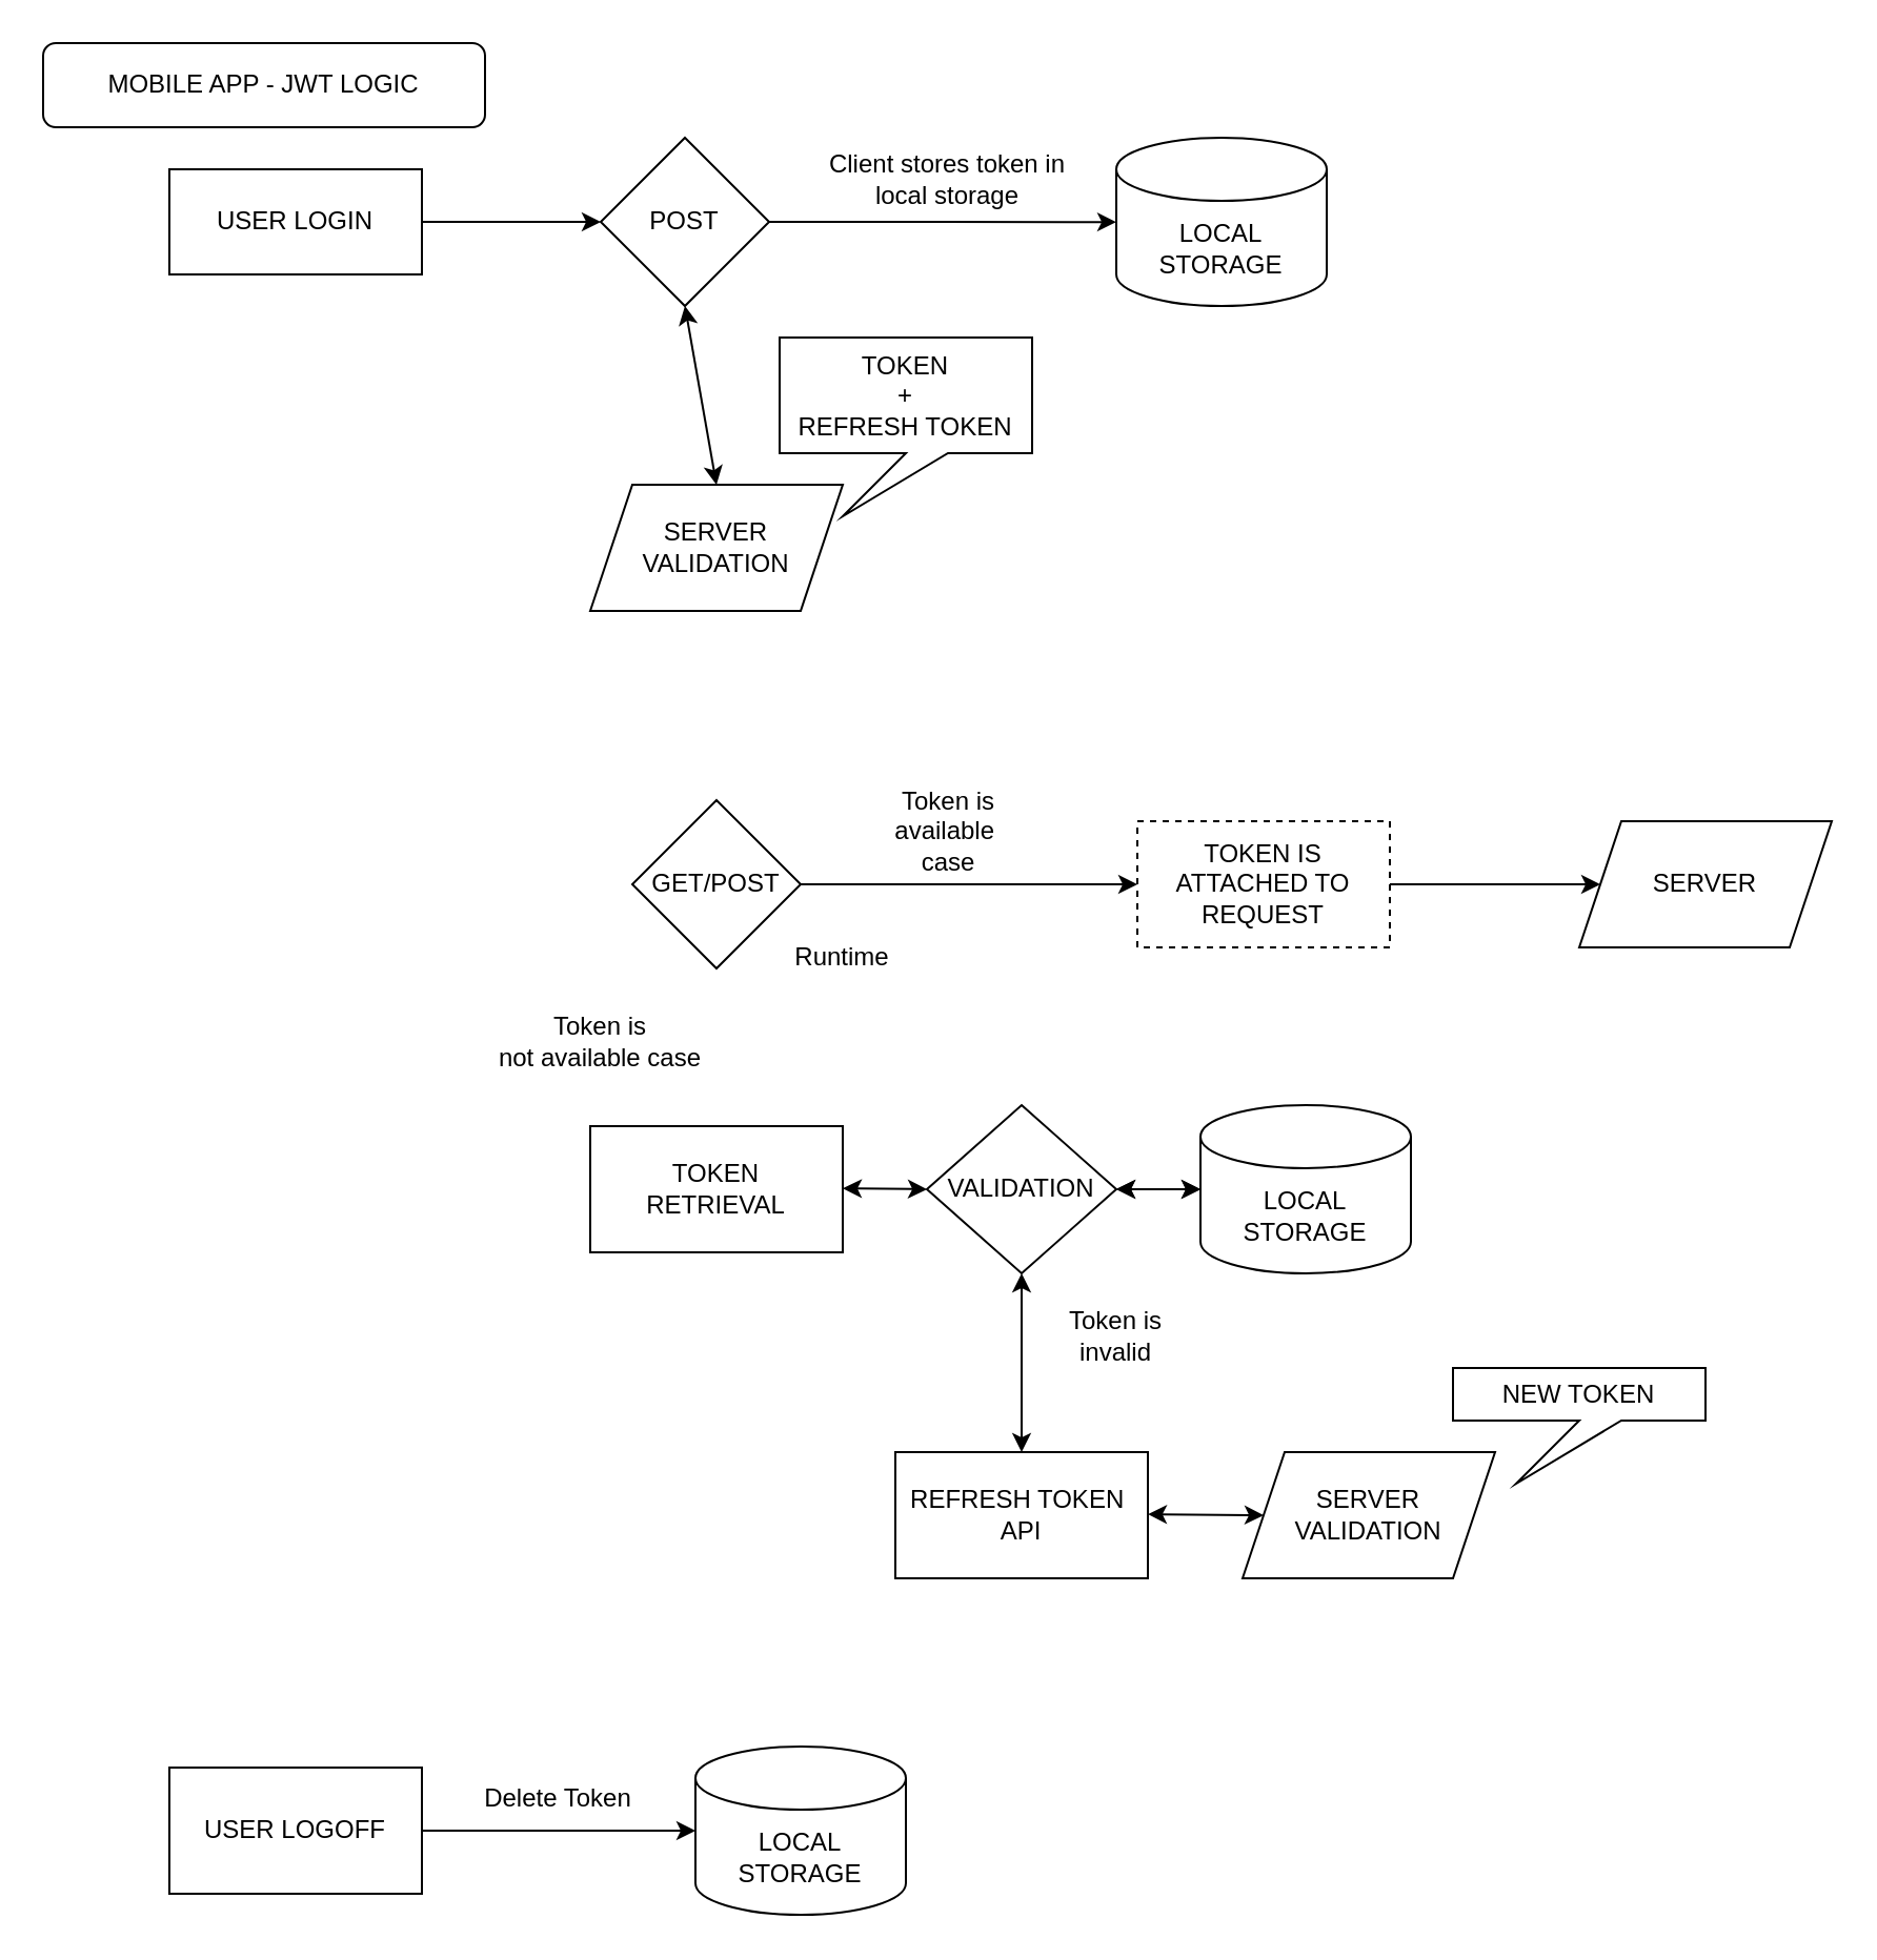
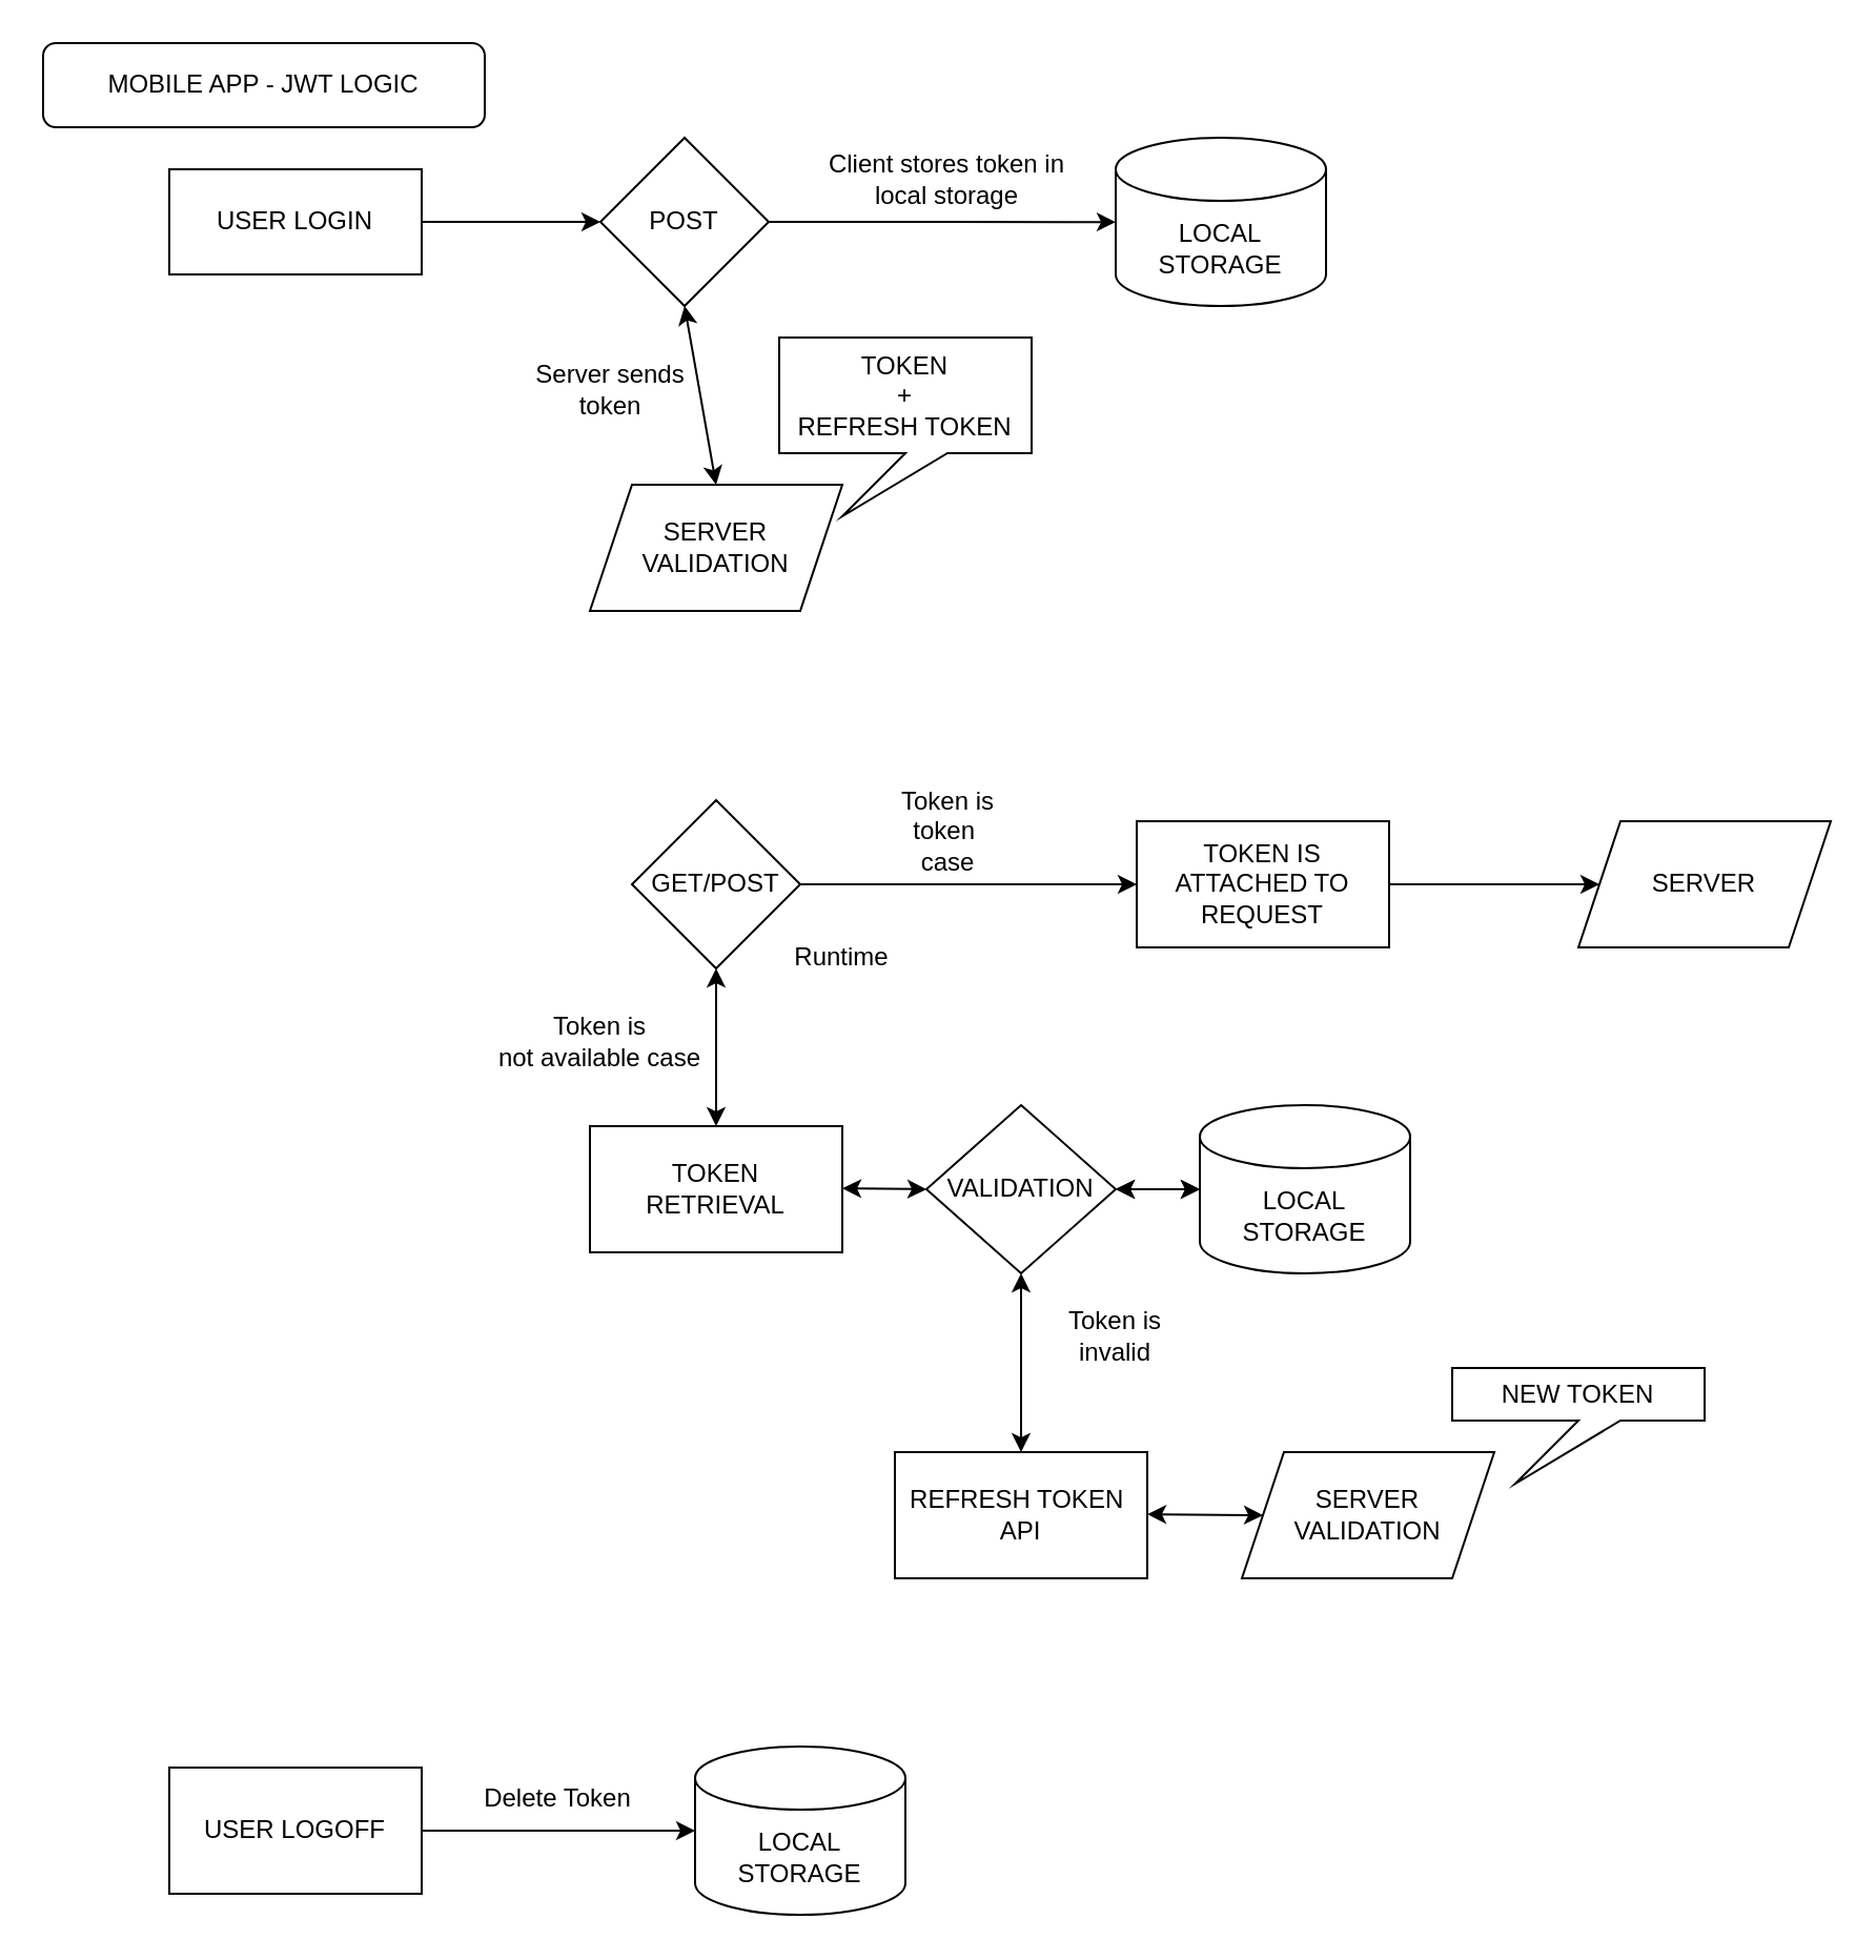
+ <mxCell id="10" value="Server sends token" style="text;html=1;strokeColor=none;fillColor=none;align=center;verticalAlign=middle;whiteSpace=wrap;rounded=0;" parent="1" vertex="1"><mxGeometry x="240" y="170" width="100" height="30" as="geometry" /></mxCell>
- <mxCell id="18" value="&lt;div&gt;Token is&lt;/div&gt;available&amp;nbsp;&lt;div&gt;case&lt;/div&gt;" style="text;html=1;strokeColor=none;fillColor=none;align=center;verticalAlign=middle;whiteSpace=wrap;rounded=0;" parent="1" vertex="1"><mxGeometry x="407.5" y="380" width="85" height="30" as="geometry" /></mxCell>
+ <mxCell id="18" value="&lt;div&gt;Token is&lt;/div&gt;token&amp;nbsp;&lt;div&gt;case&lt;/div&gt;" style="text;html=1;strokeColor=none;fillColor=none;align=center;verticalAlign=middle;whiteSpace=wrap;rounded=0;" parent="1" vertex="1"><mxGeometry x="407.5" y="380" width="85" height="30" as="geometry" /></mxCell>
- <mxCell id="17" value="TOKEN IS ATTACHED TO REQUEST" style="rounded=0;whiteSpace=wrap;html=1;dashed=1;" parent="1" vertex="1"><mxGeometry x="540" y="390" width="120" height="60" as="geometry" /></mxCell>
+ <mxCell id="17" value="TOKEN IS ATTACHED TO REQUEST" style="rounded=0;whiteSpace=wrap;html=1;" parent="1" vertex="1"><mxGeometry x="540" y="390" width="120" height="60" as="geometry" /></mxCell>
+ <mxCell id="19" value="" style="endArrow=classic;startArrow=classic;html=1;rounded=0;exitX=0.5;exitY=0;exitDx=0;exitDy=0;" parent="1" source="13" target="12" edge="1"><mxGeometry width="50" height="50" relative="1" as="geometry"><mxPoint x="380" y="480" as="sourcePoint" /><mxPoint x="430" y="430" as="targetPoint" /></mxGeometry></mxCell>
